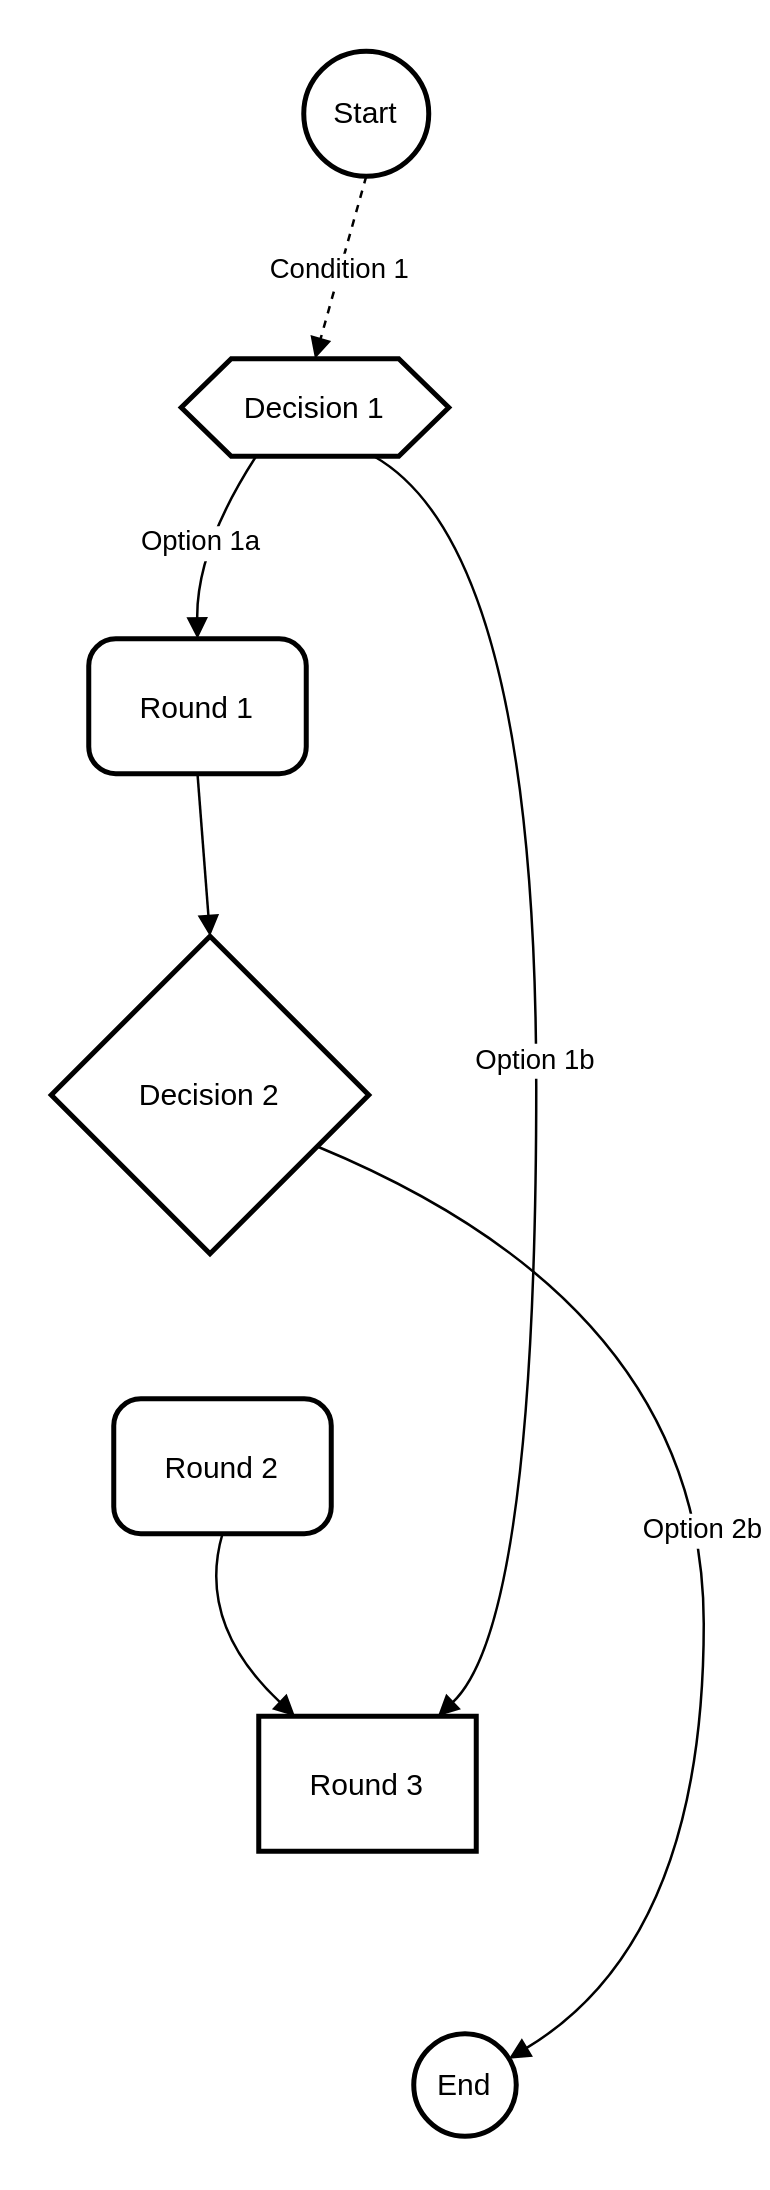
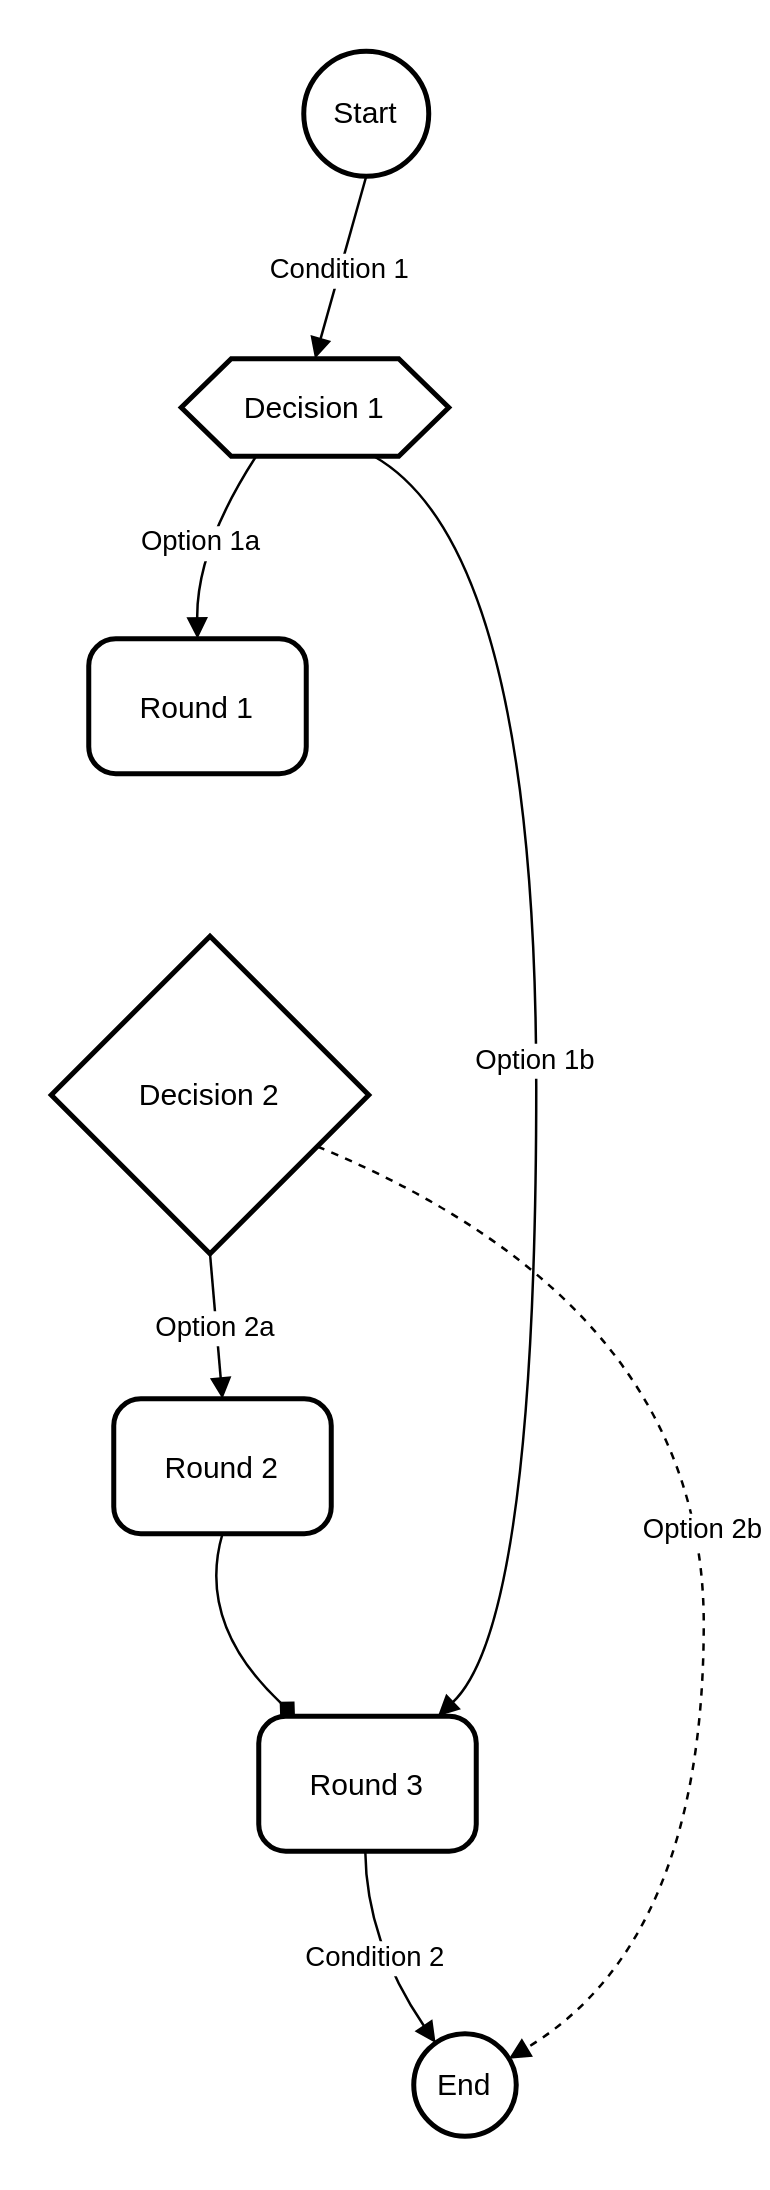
- <mxCell id="9" value="Condition 1" style="curved=1;startArrow=none;endArrow=block;exitX=0.5;exitY=1;entryX=0.5;entryY=0;dashed=1;" edge="1" parent="1" source="2" target="3"><mxGeometry relative="1" as="geometry"><Array as="points" /></mxGeometry></mxCell>
+ <mxCell id="9" value="Condition 1" style="curved=1;startArrow=none;endArrow=block;exitX=0.5;exitY=1;entryX=0.5;entryY=0;" edge="1" parent="1" source="2" target="3"><mxGeometry relative="1" as="geometry"><Array as="points" /></mxGeometry></mxCell>
- <mxCell id="11" value="" style="curved=1;startArrow=none;endArrow=block;exitX=0.5;exitY=1;entryX=0.5;entryY=0;" edge="1" parent="1" source="4" target="5"><mxGeometry relative="1" as="geometry"><Array as="points" /></mxGeometry></mxCell>
+ <mxCell id="12" value="Option 2a" style="curved=1;startArrow=none;endArrow=block;exitX=0.5;exitY=1;entryX=0.5;entryY=-0.01;" edge="1" parent="1" source="5" target="6"><mxGeometry relative="1" as="geometry"><Array as="points" /></mxGeometry></mxCell>
- <mxCell id="13" value="" style="curved=1;startArrow=none;endArrow=block;exitX=0.5;exitY=0.99;entryX=0.16;entryY=-0.01;" edge="1" parent="1" source="6" target="7"><mxGeometry relative="1" as="geometry"><Array as="points"><mxPoint x="78" y="649" /></Array></mxGeometry></mxCell>
+ <mxCell id="13" value="" style="curved=1;startArrow=none;endArrow=diamond;exitX=0.5;exitY=0.99;entryX=0.16;entryY=-0.01;" edge="1" parent="1" source="6" target="7"><mxGeometry relative="1" as="geometry"><Array as="points"><mxPoint x="78" y="649" /></Array></mxGeometry></mxCell>
- <mxCell id="7" value="Round 3" style="arcSize=20;strokeWidth=2;rounded=0;" vertex="1" parent="1"><mxGeometry x="103" y="686" width="87" height="54" as="geometry" /></mxCell>
+ <mxCell id="7" value="Round 3" style="rounded=1;arcSize=20;strokeWidth=2" vertex="1" parent="1"><mxGeometry x="103" y="686" width="87" height="54" as="geometry" /></mxCell>
- <mxCell id="16" value="Option 2b" style="curved=1;startArrow=none;endArrow=block;exitX=1;exitY=0.74;entryX=1;entryY=0.2;" edge="1" parent="1" source="5" target="8"><mxGeometry relative="1" as="geometry"><Array as="points"><mxPoint x="281" y="522" /><mxPoint x="281" y="776" /></Array></mxGeometry></mxCell>
+ <mxCell id="16" value="Option 2b" style="curved=1;startArrow=none;endArrow=block;exitX=1;exitY=0.74;entryX=1;entryY=0.2;dashed=1;" edge="1" parent="1" source="5" target="8"><mxGeometry relative="1" as="geometry"><Array as="points"><mxPoint x="281" y="522" /><mxPoint x="281" y="776" /></Array></mxGeometry></mxCell>
+ <mxCell id="14" value="Condition 2" style="curved=1;startArrow=none;endArrow=block;exitX=0.49;exitY=0.99;entryX=0.15;entryY=-0.01;" edge="1" parent="1" source="7" target="8"><mxGeometry relative="1" as="geometry"><Array as="points"><mxPoint x="146" y="776" /></Array></mxGeometry></mxCell>
